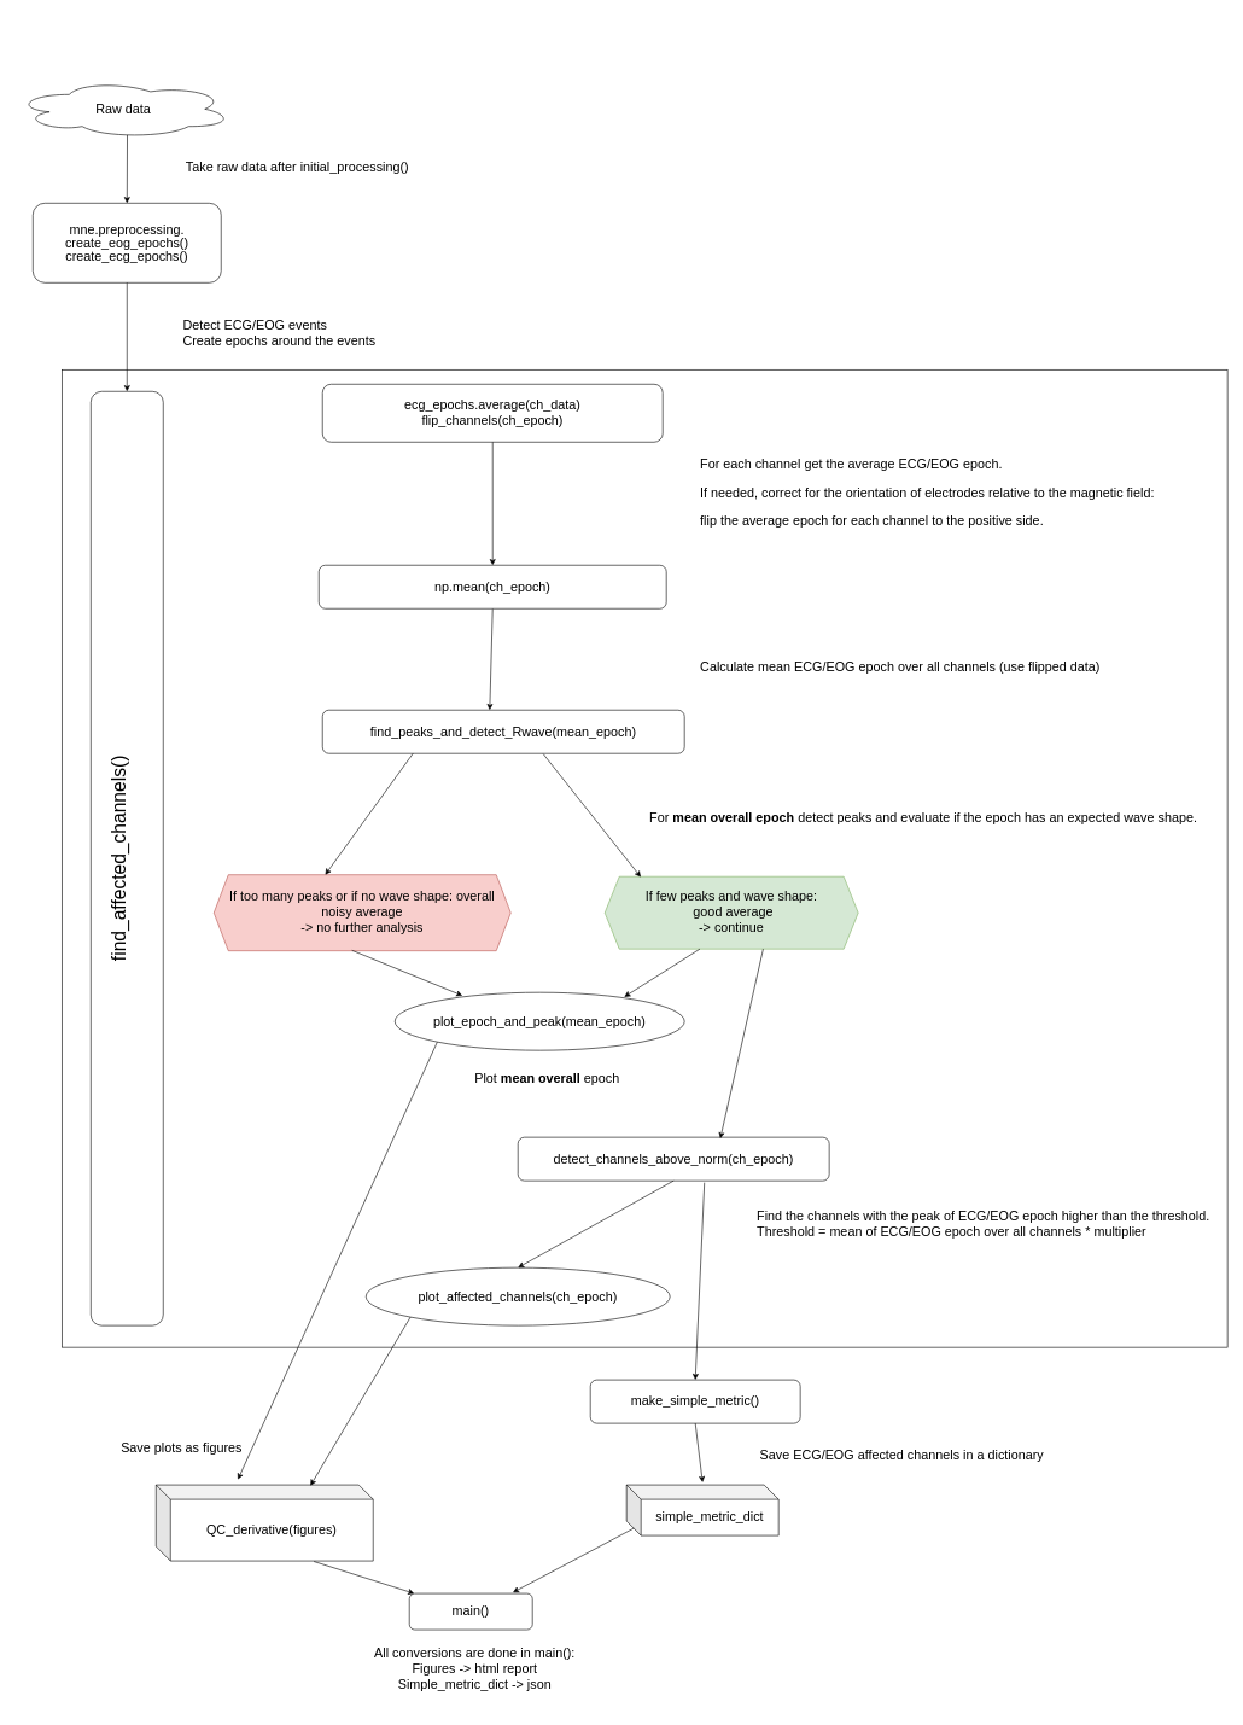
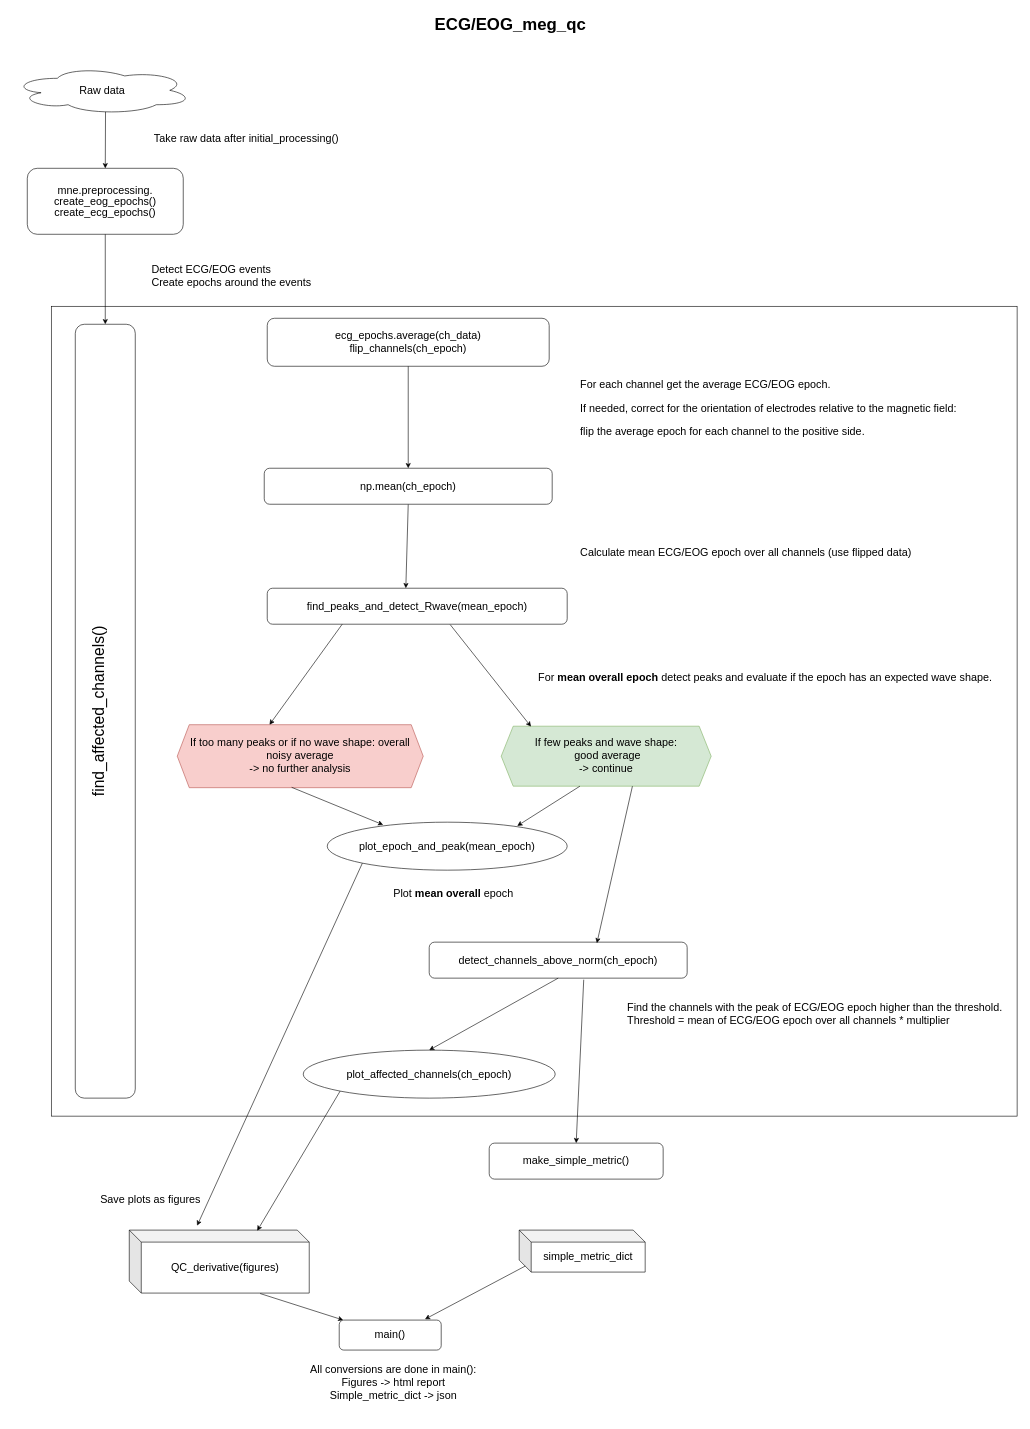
+ <mxCell id="3" value="ECG/EOG_meg_qc" style="text;strokeColor=none;fillColor=none;html=1;fontSize=28;fontStyle=1;verticalAlign=middle;align=center;" parent="1" vertex="1"><mxGeometry x="95" y="20" width="1510" height="40" as="geometry" /></mxCell>
- <mxCell id="41" value="" style="endArrow=classic;html=1;rounded=0;fontFamily=Helvetica;fontSize=18;entryX=0.5;entryY=-0.05;entryDx=0;entryDy=0;entryPerimeter=0;exitX=0.5;exitY=1;exitDx=0;exitDy=0;" parent="1" source="38" target="39" edge="1"><mxGeometry width="50" height="50" relative="1" as="geometry"><mxPoint x="1295" y="1990" as="sourcePoint" /><mxPoint x="915" y="2070" as="targetPoint" /></mxGeometry></mxCell>
- <mxCell id="43" value="Save ECG/EOG affected channels in a dictionary" style="text;html=1;align=center;verticalAlign=middle;resizable=0;points=[];autosize=1;strokeColor=none;fillColor=none;fontSize=18;fontFamily=Helvetica;" parent="1" vertex="1"><mxGeometry x="1035" y="1990" width="420" height="40" as="geometry" /></mxCell>
